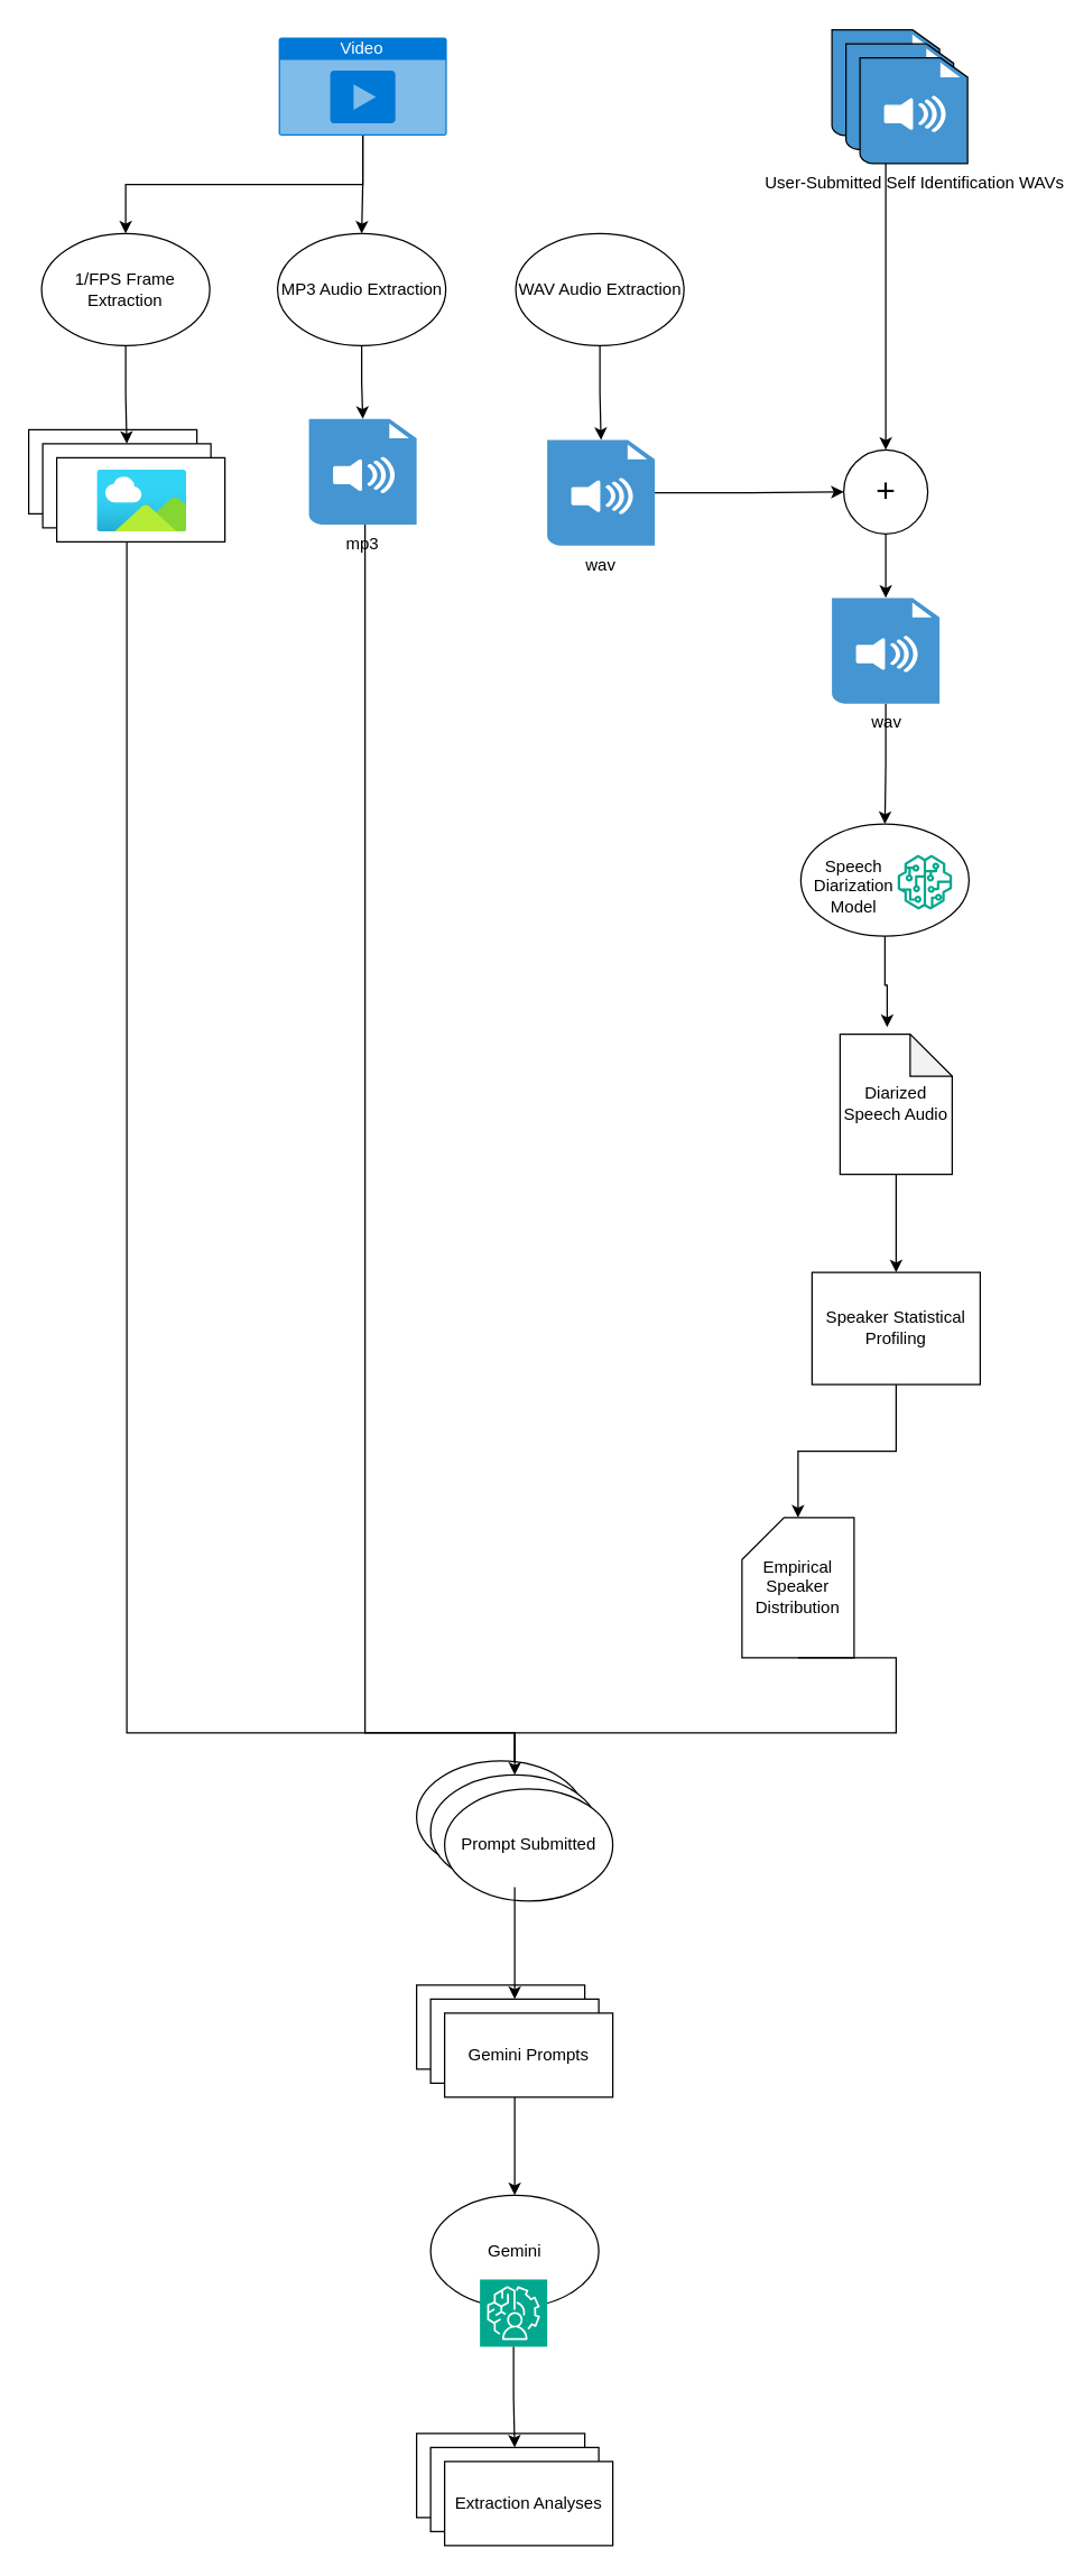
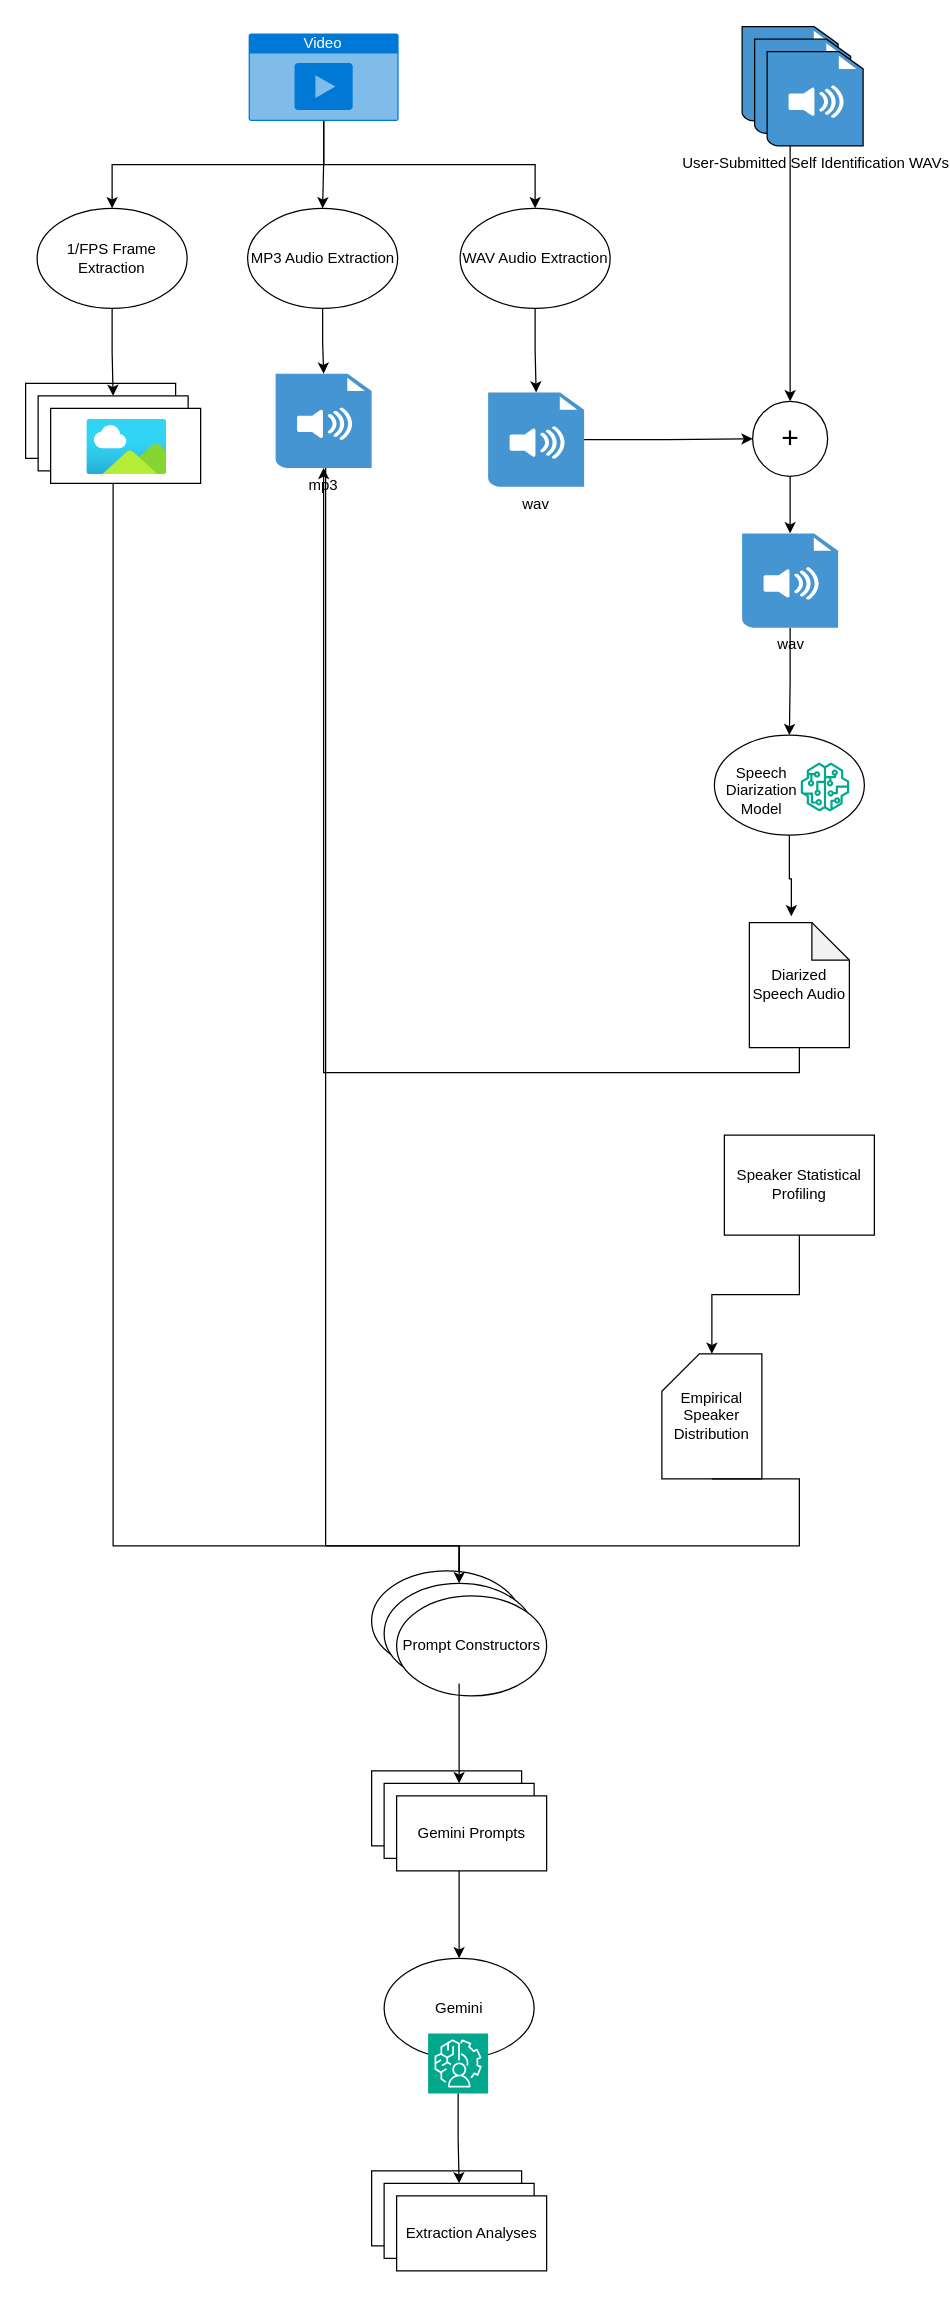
+ <mxCell id="5" style="edgeStyle=orthogonalEdgeStyle;rounded=0;orthogonalLoop=1;jettySize=auto;html=1;exitX=0.5;exitY=1;exitDx=0;exitDy=0;exitPerimeter=0;" edge="1" parent="1" source="6" target="27"><mxGeometry relative="1" as="geometry" /></mxCell>
- <mxCell id="17" style="edgeStyle=orthogonalEdgeStyle;rounded=0;orthogonalLoop=1;jettySize=auto;html=1;exitX=0.5;exitY=1;exitDx=0;exitDy=0;exitPerimeter=0;" edge="1" parent="1" source="18" target="20"><mxGeometry relative="1" as="geometry" /></mxCell>
+ <mxCell id="17" style="edgeStyle=orthogonalEdgeStyle;rounded=0;orthogonalLoop=1;jettySize=auto;html=1;exitX=0.5;exitY=1;exitDx=0;exitDy=0;exitPerimeter=0;" edge="1" parent="1" source="18" target="13"><mxGeometry relative="1" as="geometry" /></mxCell>
- <mxCell id="38" value="Prompt Submitted" style="ellipse;whiteSpace=wrap;html=1;" vertex="1" parent="1"><mxGeometry x="316.8" y="1276" width="120" height="80" as="geometry" /></mxCell>
+ <mxCell id="38" value="Prompt Constructors" style="ellipse;whiteSpace=wrap;html=1;" vertex="1" parent="1"><mxGeometry x="316.8" y="1276" width="120" height="80" as="geometry" /></mxCell>
